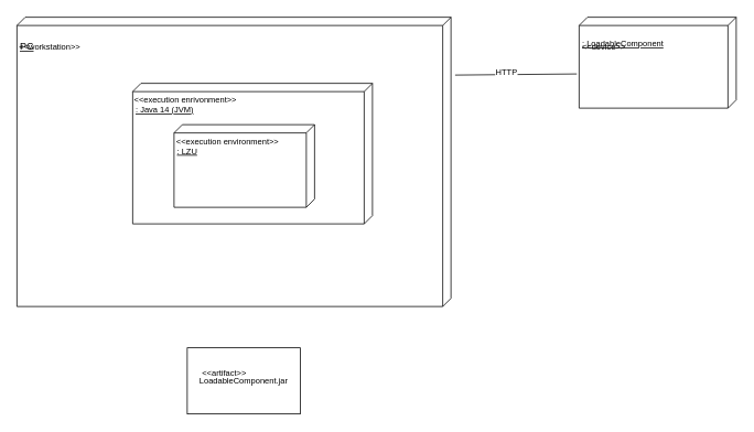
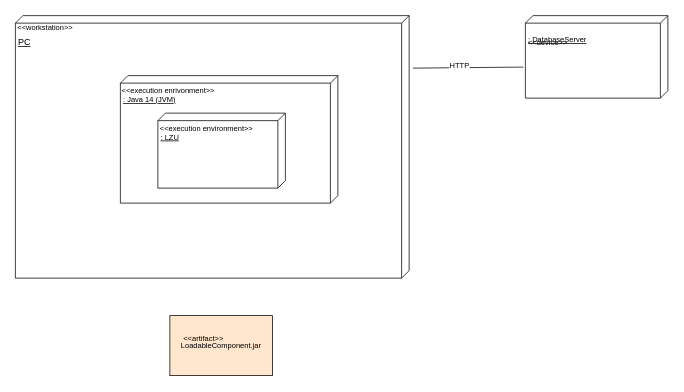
- <mxCell id="6" value="&lt;br&gt;: LoadableComponent" style="verticalAlign=top;align=left;spacingTop=8;spacingLeft=2;spacingRight=12;shape=cube;size=10;direction=south;fontStyle=4;html=1;fontSize=10;" vertex="1" parent="1"><mxGeometry x="700" y="20" width="190" height="110" as="geometry" /></mxCell>
+ <mxCell id="6" value="&lt;br&gt;: DatabaseServer" style="verticalAlign=top;align=left;spacingTop=8;spacingLeft=2;spacingRight=12;shape=cube;size=10;direction=south;fontStyle=4;html=1;fontSize=10;" vertex="1" parent="1"><mxGeometry x="700" y="20" width="190" height="110" as="geometry" /></mxCell>
- <mxCell id="3" value="&lt;font style=&quot;font-size: 10px;&quot;&gt;&amp;lt;&amp;lt;workstation&amp;gt;&amp;gt;&lt;/font&gt;" style="text;html=1;strokeColor=none;fillColor=none;align=center;verticalAlign=middle;whiteSpace=wrap;rounded=0;" vertex="1" parent="1"><mxGeometry x="30" y="40" width="60" height="30" as="geometry" /></mxCell>
+ <mxCell id="3" value="&lt;font style=&quot;font-size: 10px;&quot;&gt;&amp;lt;&amp;lt;workstation&amp;gt;&amp;gt;&lt;/font&gt;" style="text;html=1;strokeColor=none;fillColor=none;align=center;verticalAlign=middle;whiteSpace=wrap;rounded=0;" vertex="1" parent="1"><mxGeometry x="30" y="20" width="60" height="30" as="geometry" /></mxCell>
- <mxCell id="10" value="LoadableComponent.jar" style="html=1;fontSize=10;" vertex="1" parent="1"><mxGeometry x="226" y="420" width="136.8" height="80" as="geometry" /></mxCell>
+ <mxCell id="10" value="LoadableComponent.jar" style="html=1;fontSize=10;fillColor=#ffe6cc;" vertex="1" parent="1"><mxGeometry x="226" y="420" width="136.8" height="80" as="geometry" /></mxCell>
